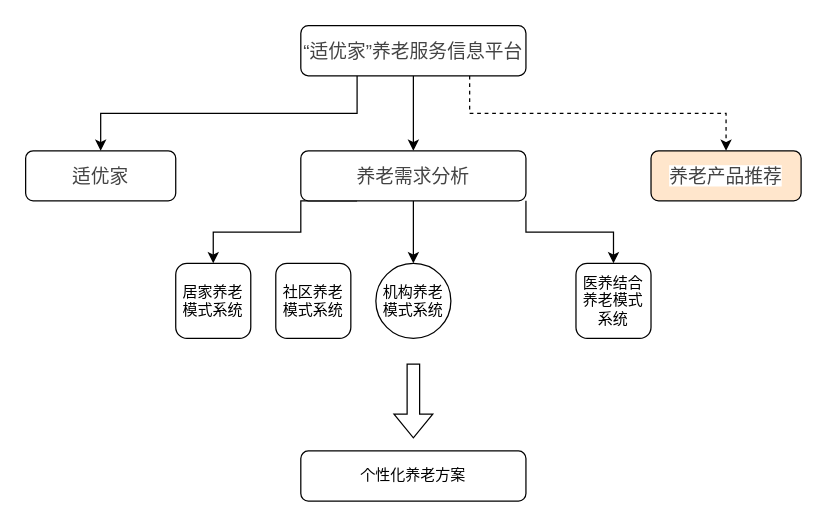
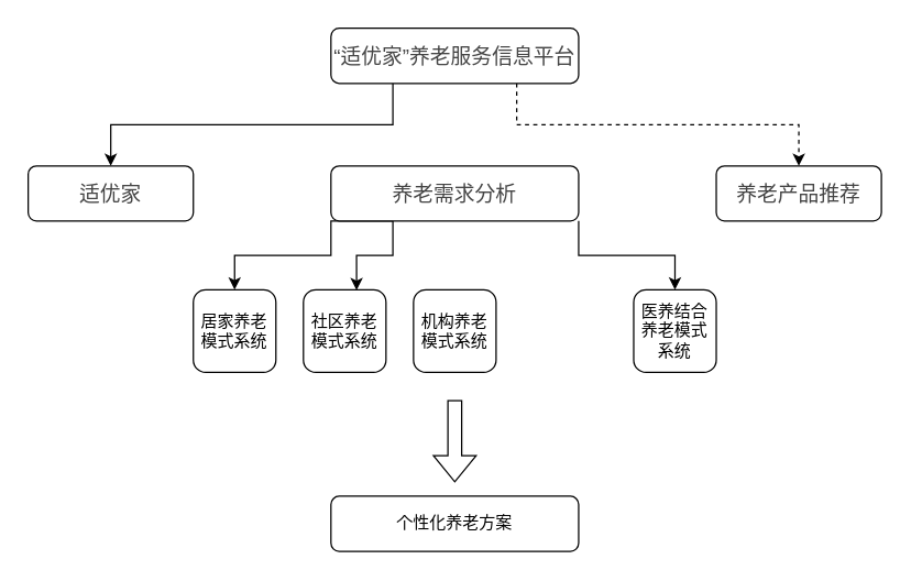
- <mxCell id="4" value="" style="edgeStyle=orthogonalEdgeStyle;rounded=0;orthogonalLoop=1;jettySize=auto;html=1;" edge="1" parent="1" source="7" target="17"><mxGeometry relative="1" as="geometry" /></mxCell>
- <mxCell id="3" value="&lt;div style=&quot;text-align: left&quot;&gt;&lt;font color=&quot;#444444&quot;&gt;&lt;span style=&quot;font-size: 15px ; background-color: rgb(255 , 255 , 255)&quot;&gt;养老产品推荐&lt;/span&gt;&lt;/font&gt;&lt;/div&gt;" style="rounded=1;whiteSpace=wrap;html=1;fontSize=12;glass=0;strokeWidth=1;shadow=0;fillColor=#ffe6cc;" vertex="1" parent="1"><mxGeometry x="520" y="120" width="120" height="40" as="geometry" /></mxCell>
+ <mxCell id="3" value="&lt;div style=&quot;text-align: left&quot;&gt;&lt;font color=&quot;#444444&quot;&gt;&lt;span style=&quot;font-size: 15px ; background-color: rgb(255 , 255 , 255)&quot;&gt;养老产品推荐&lt;/span&gt;&lt;/font&gt;&lt;/div&gt;" style="rounded=1;whiteSpace=wrap;html=1;fontSize=12;glass=0;strokeWidth=1;shadow=0;" vertex="1" parent="1"><mxGeometry x="520" y="120" width="120" height="40" as="geometry" /></mxCell>
- <mxCell id="13" style="edgeStyle=orthogonalEdgeStyle;rounded=0;orthogonalLoop=1;jettySize=auto;html=1;exitX=0.5;exitY=1;exitDx=0;exitDy=0;entryX=0.5;entryY=0;entryDx=0;entryDy=0;" edge="1" parent="1" source="17" target="10"><mxGeometry relative="1" as="geometry" /></mxCell>
+ <mxCell id="15" style="edgeStyle=orthogonalEdgeStyle;rounded=0;orthogonalLoop=1;jettySize=auto;html=1;exitX=0.25;exitY=1;exitDx=0;exitDy=0;entryX=0.644;entryY=0.006;entryDx=0;entryDy=0;entryPerimeter=0;" edge="1" parent="1" source="17" target="12"><mxGeometry relative="1" as="geometry"><Array as="points"><mxPoint x="285" y="185" /><mxPoint x="259" y="185" /></Array></mxGeometry></mxCell>
- <mxCell id="10" value="机构养老模式系统" style="ellipse;whiteSpace=wrap;html=1;fontSize=12;glass=0;strokeWidth=1;shadow=0;" vertex="1" parent="1"><mxGeometry x="300" y="210" width="60" height="60" as="geometry" /></mxCell>
+ <mxCell id="10" value="机构养老模式系统" style="rounded=1;whiteSpace=wrap;html=1;fontSize=12;glass=0;strokeWidth=1;shadow=0;" vertex="1" parent="1"><mxGeometry x="300" y="210" width="60" height="60" as="geometry" /></mxCell>
